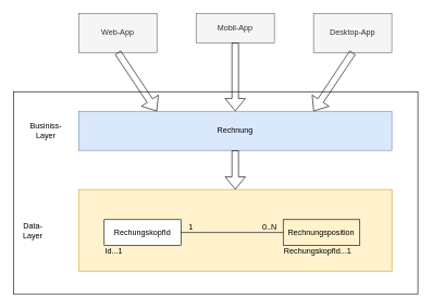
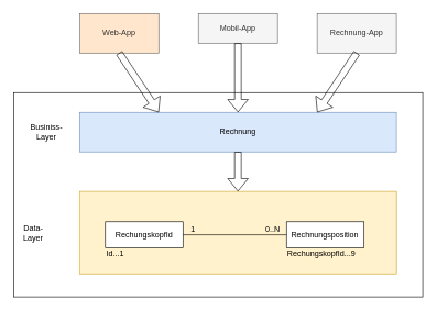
- <mxCell id="13" value="Web-App" style="rounded=0;whiteSpace=wrap;html=1;fillColor=#f5f5f5;fontColor=#333333;strokeColor=#666666;" vertex="1" parent="1"><mxGeometry x="120" y="20" width="120" height="60" as="geometry" /></mxCell>
+ <mxCell id="13" value="Web-App" style="rounded=0;whiteSpace=wrap;html=1;fillColor=#ffe6cc;fontColor=#333333;strokeColor=#666666;" vertex="1" parent="1"><mxGeometry x="120" y="20" width="120" height="60" as="geometry" /></mxCell>
- <mxCell id="15" value="Desktop-App" style="rounded=0;whiteSpace=wrap;html=1;fillColor=#f5f5f5;fontColor=#333333;strokeColor=#666666;" vertex="1" parent="1"><mxGeometry x="480" y="20" width="120" height="60" as="geometry" /></mxCell>
+ <mxCell id="15" value="Rechnung-App" style="rounded=0;whiteSpace=wrap;html=1;fillColor=#f5f5f5;fontColor=#333333;strokeColor=#666666;" vertex="1" parent="1"><mxGeometry x="480" y="20" width="120" height="60" as="geometry" /></mxCell>
- <mxCell id="5" value="Rechnungsposition" style="rounded=0;whiteSpace=wrap;html=1;fillColor=#fff2cc;" vertex="1" parent="2"><mxGeometry x="313.469" y="46.053" width="117.551" height="39.474" as="geometry" /></mxCell>
+ <mxCell id="5" value="Rechnungsposition" style="rounded=0;whiteSpace=wrap;html=1;" vertex="1" parent="2"><mxGeometry x="313.469" y="46.053" width="117.551" height="39.474" as="geometry" /></mxCell>
- <mxCell id="9" value="RechungskopfId...1" style="text;html=1;strokeColor=none;fillColor=none;align=left;verticalAlign=middle;whiteSpace=wrap;rounded=0;" vertex="1" parent="2"><mxGeometry x="313.469" y="85.526" width="107.755" height="19.737" as="geometry" /></mxCell>
+ <mxCell id="9" value="RechungskopfId...9" style="text;html=1;strokeColor=none;fillColor=none;align=left;verticalAlign=middle;whiteSpace=wrap;rounded=0;" vertex="1" parent="2"><mxGeometry x="313.469" y="85.526" width="107.755" height="19.737" as="geometry" /></mxCell>
